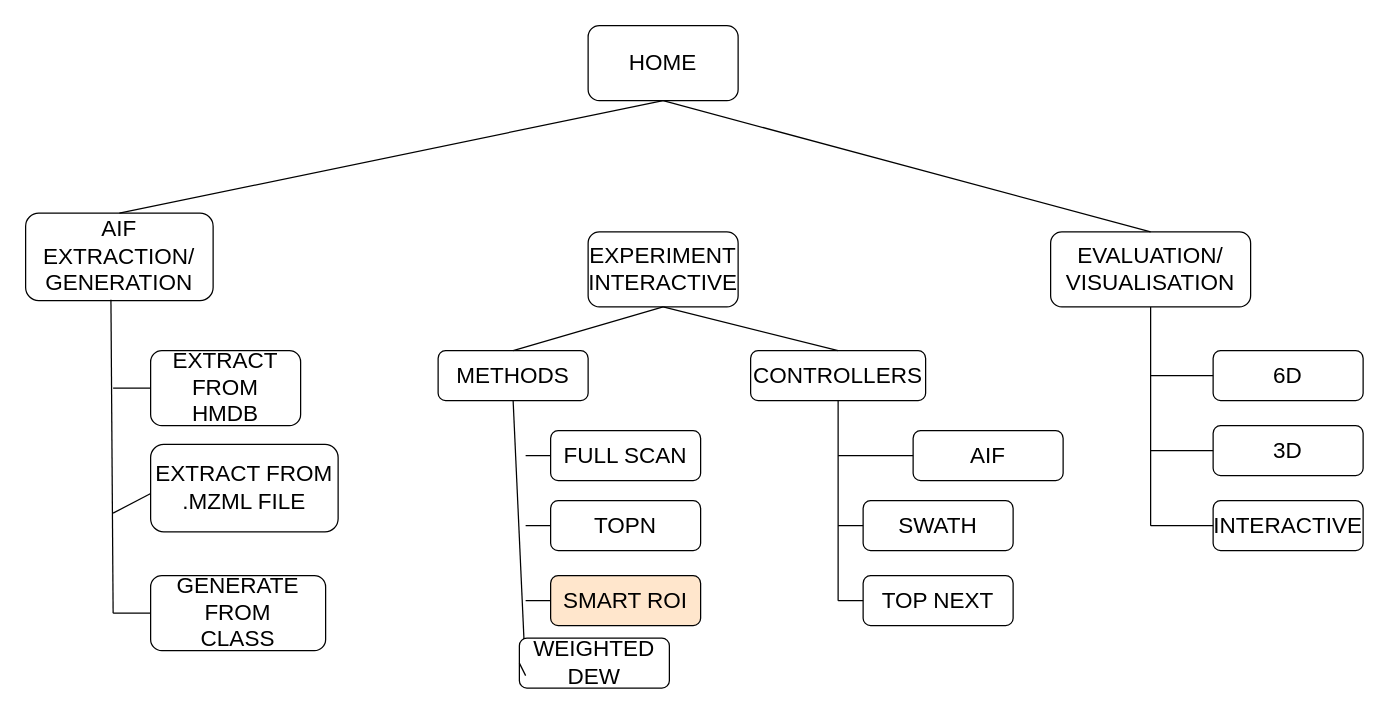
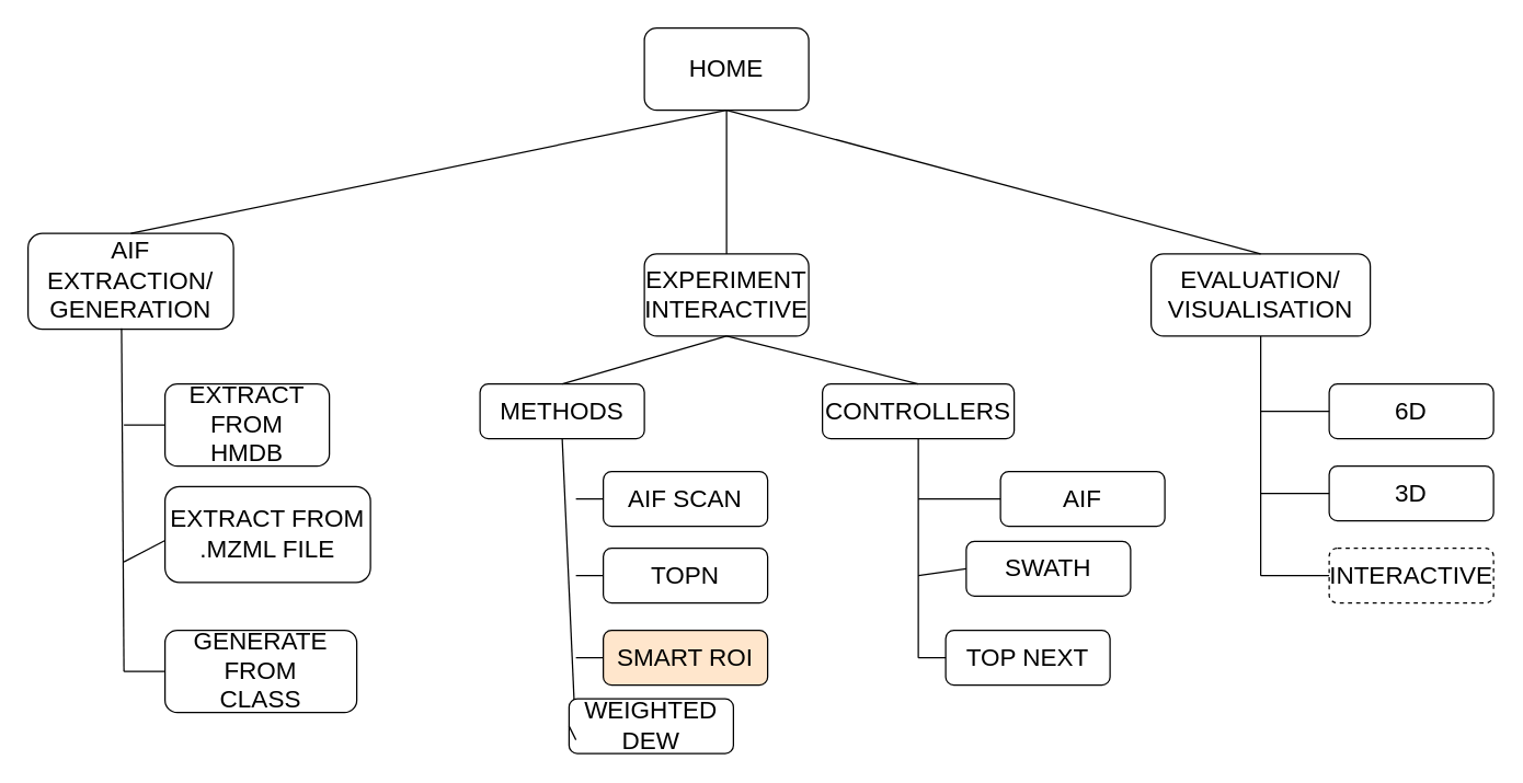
+ <mxCell id="6" value="" style="endArrow=none;html=1;rounded=0;fontSize=18;entryX=0.5;entryY=1;entryDx=0;entryDy=0;exitX=0.5;exitY=0;exitDx=0;exitDy=0;" edge="1" parent="1" source="3" target="2"><mxGeometry width="50" height="50" relative="1" as="geometry"><mxPoint x="420" y="250" as="sourcePoint" /><mxPoint x="470" y="200" as="targetPoint" /></mxGeometry></mxCell>
- <mxCell id="21" value="FULL SCAN" style="rounded=1;whiteSpace=wrap;html=1;fontSize=18;" vertex="1" parent="1"><mxGeometry x="440" y="344" width="120" height="40" as="geometry" /></mxCell>
+ <mxCell id="21" value="AIF SCAN" style="rounded=1;whiteSpace=wrap;html=1;fontSize=18;" vertex="1" parent="1"><mxGeometry x="440" y="344" width="120" height="40" as="geometry" /></mxCell>
- <mxCell id="30" value="SWATH" style="rounded=1;whiteSpace=wrap;html=1;fontSize=18;" vertex="1" parent="1"><mxGeometry x="690" y="400" width="120" height="40" as="geometry" /></mxCell>
+ <mxCell id="30" value="SWATH" style="rounded=1;whiteSpace=wrap;html=1;fontSize=18;" vertex="1" parent="1"><mxGeometry x="705" y="395" width="120" height="40" as="geometry" /></mxCell>
- <mxCell id="38" value="INTERACTIVE" style="rounded=1;whiteSpace=wrap;html=1;fontSize=18;" vertex="1" parent="1"><mxGeometry x="970" y="400" width="120" height="40" as="geometry" /></mxCell>
+ <mxCell id="38" value="INTERACTIVE" style="rounded=1;whiteSpace=wrap;html=1;fontSize=18;dashed=1;" vertex="1" parent="1"><mxGeometry x="970" y="400" width="120" height="40" as="geometry" /></mxCell>
